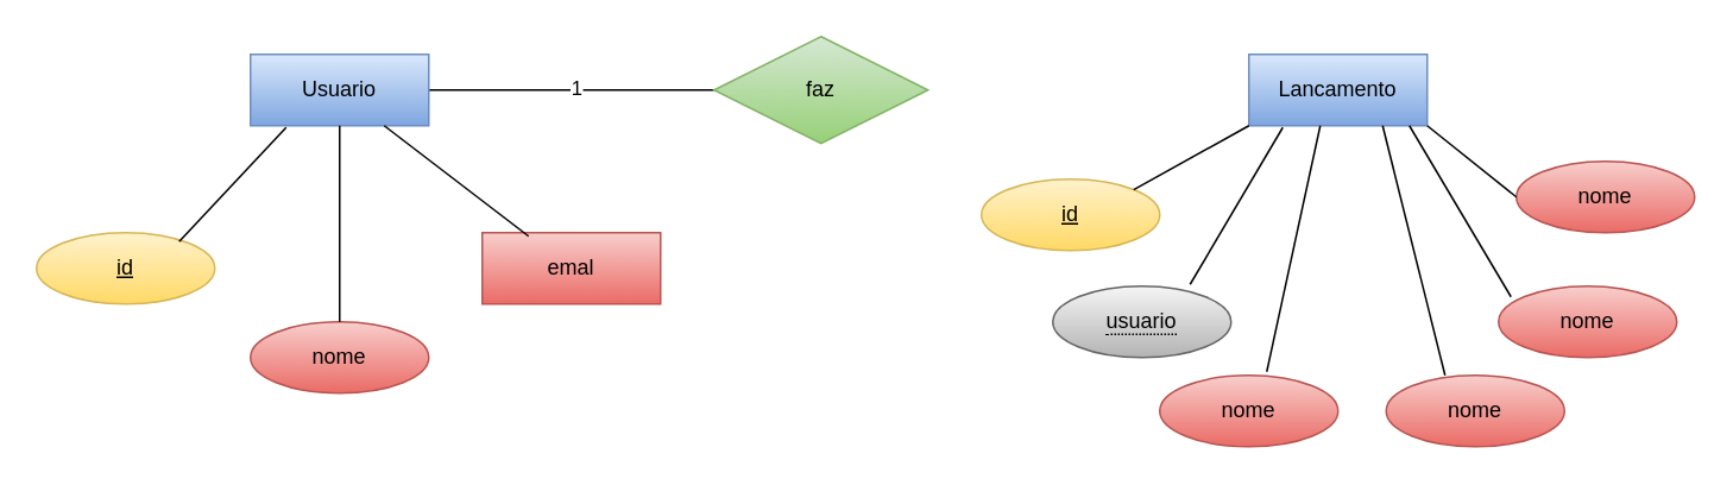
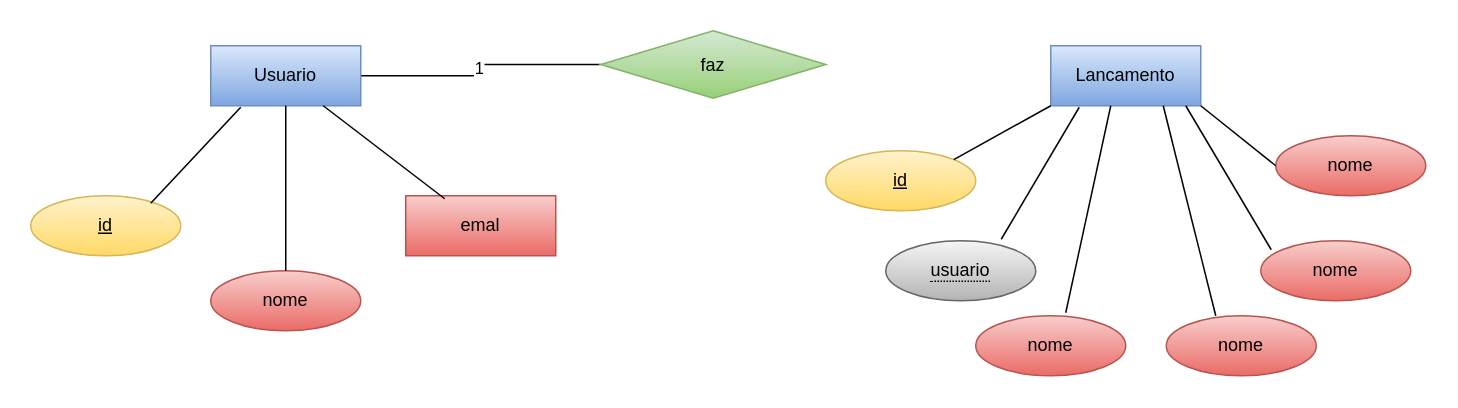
- <mxCell id="11" value="faz" style="shape=rhombus;perimeter=rhombusPerimeter;whiteSpace=wrap;html=1;align=center;fillColor=#d5e8d4;gradientColor=#97d077;strokeColor=#82b366;" vertex="1" parent="1"><mxGeometry x="400" y="20" width="120" height="60" as="geometry" /></mxCell>
+ <mxCell id="11" value="faz" style="shape=rhombus;perimeter=rhombusPerimeter;whiteSpace=wrap;html=1;align=center;fillColor=#d5e8d4;gradientColor=#97d077;strokeColor=#82b366;" vertex="1" parent="1"><mxGeometry x="400" y="20" width="150" height="45" as="geometry" /></mxCell>
